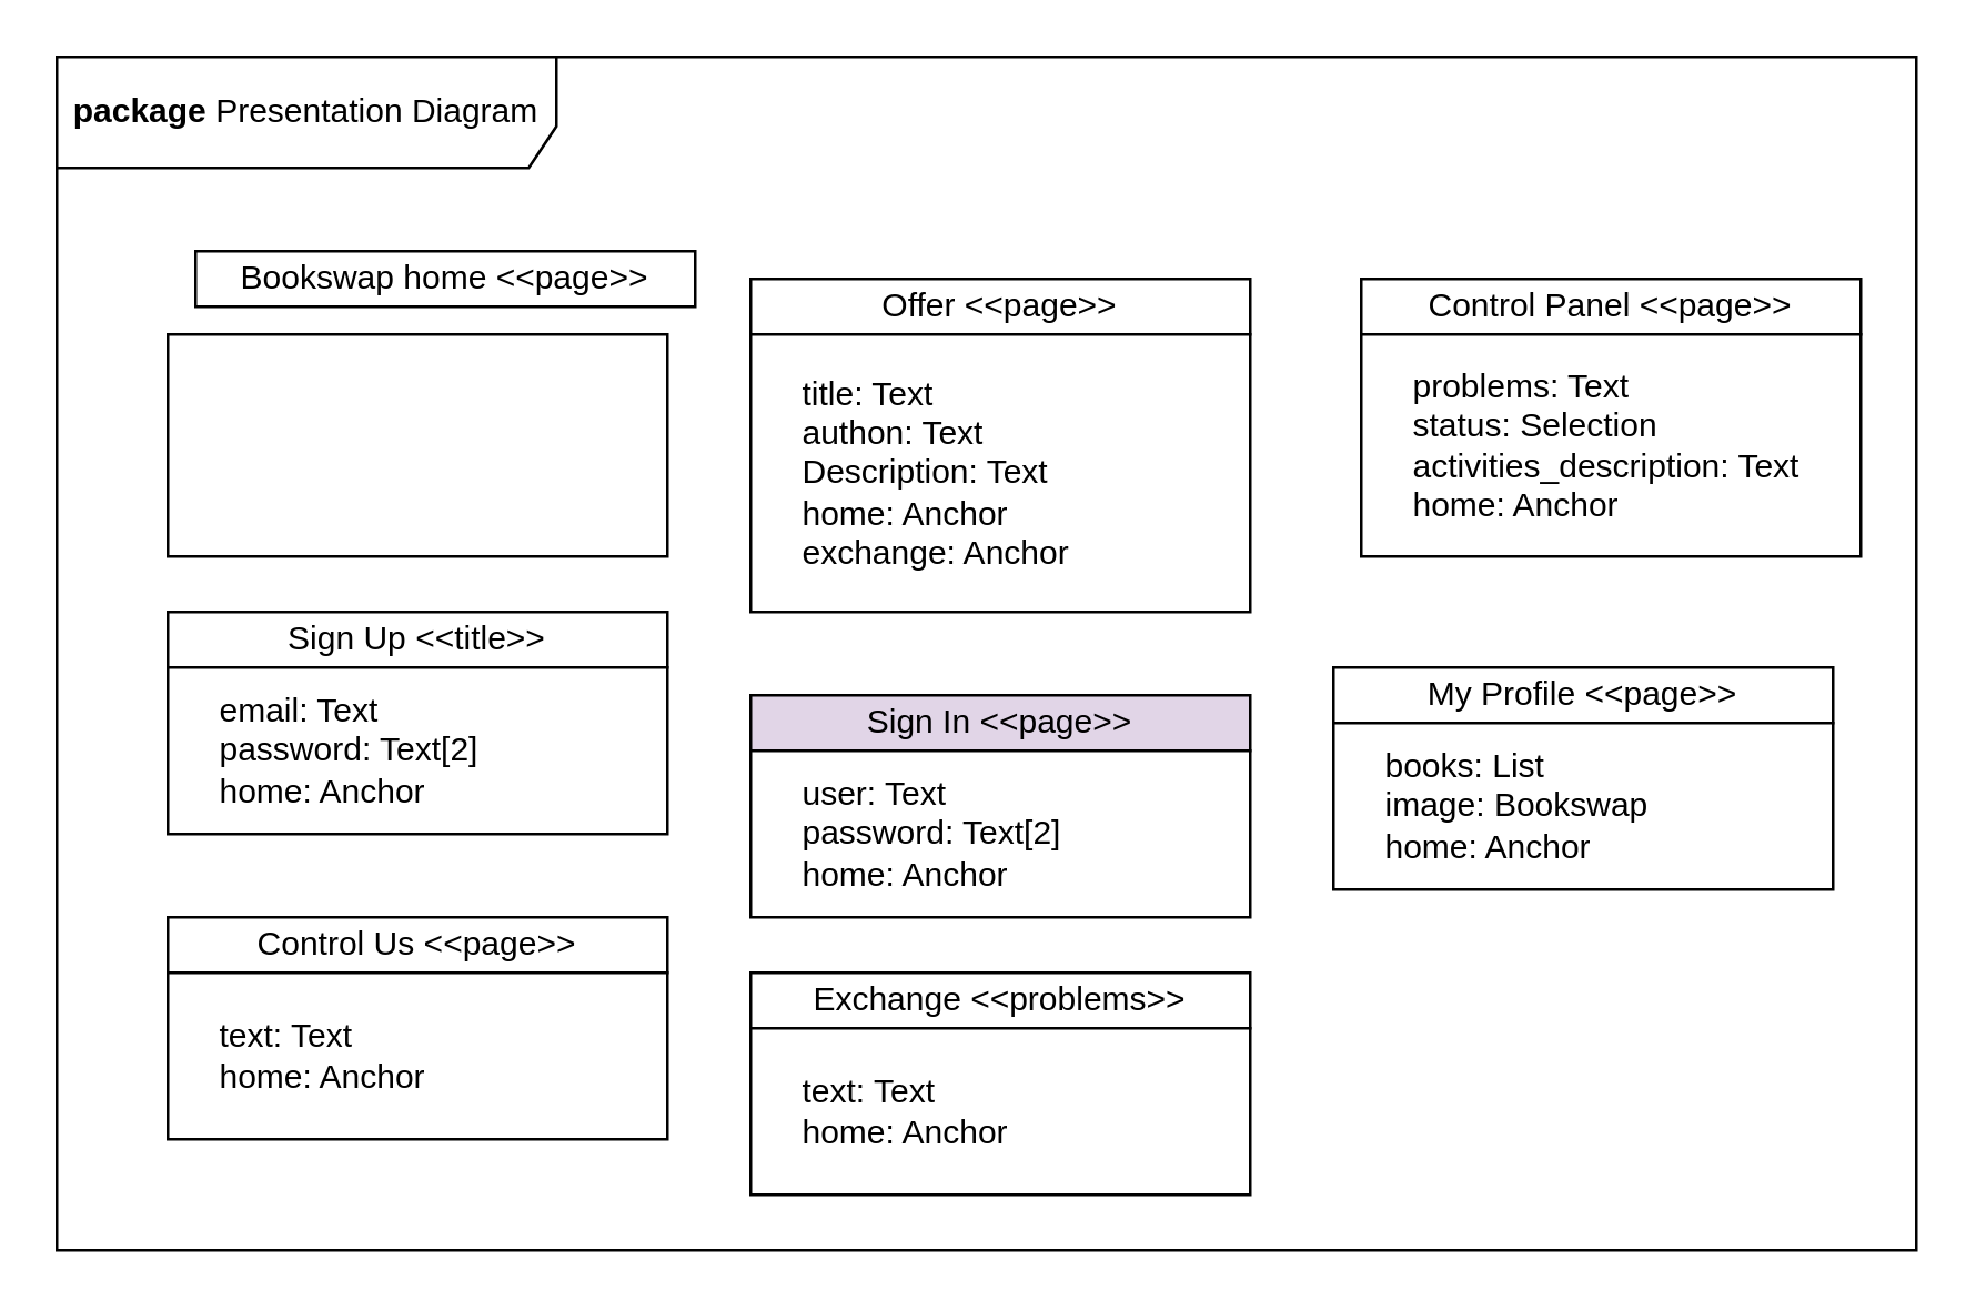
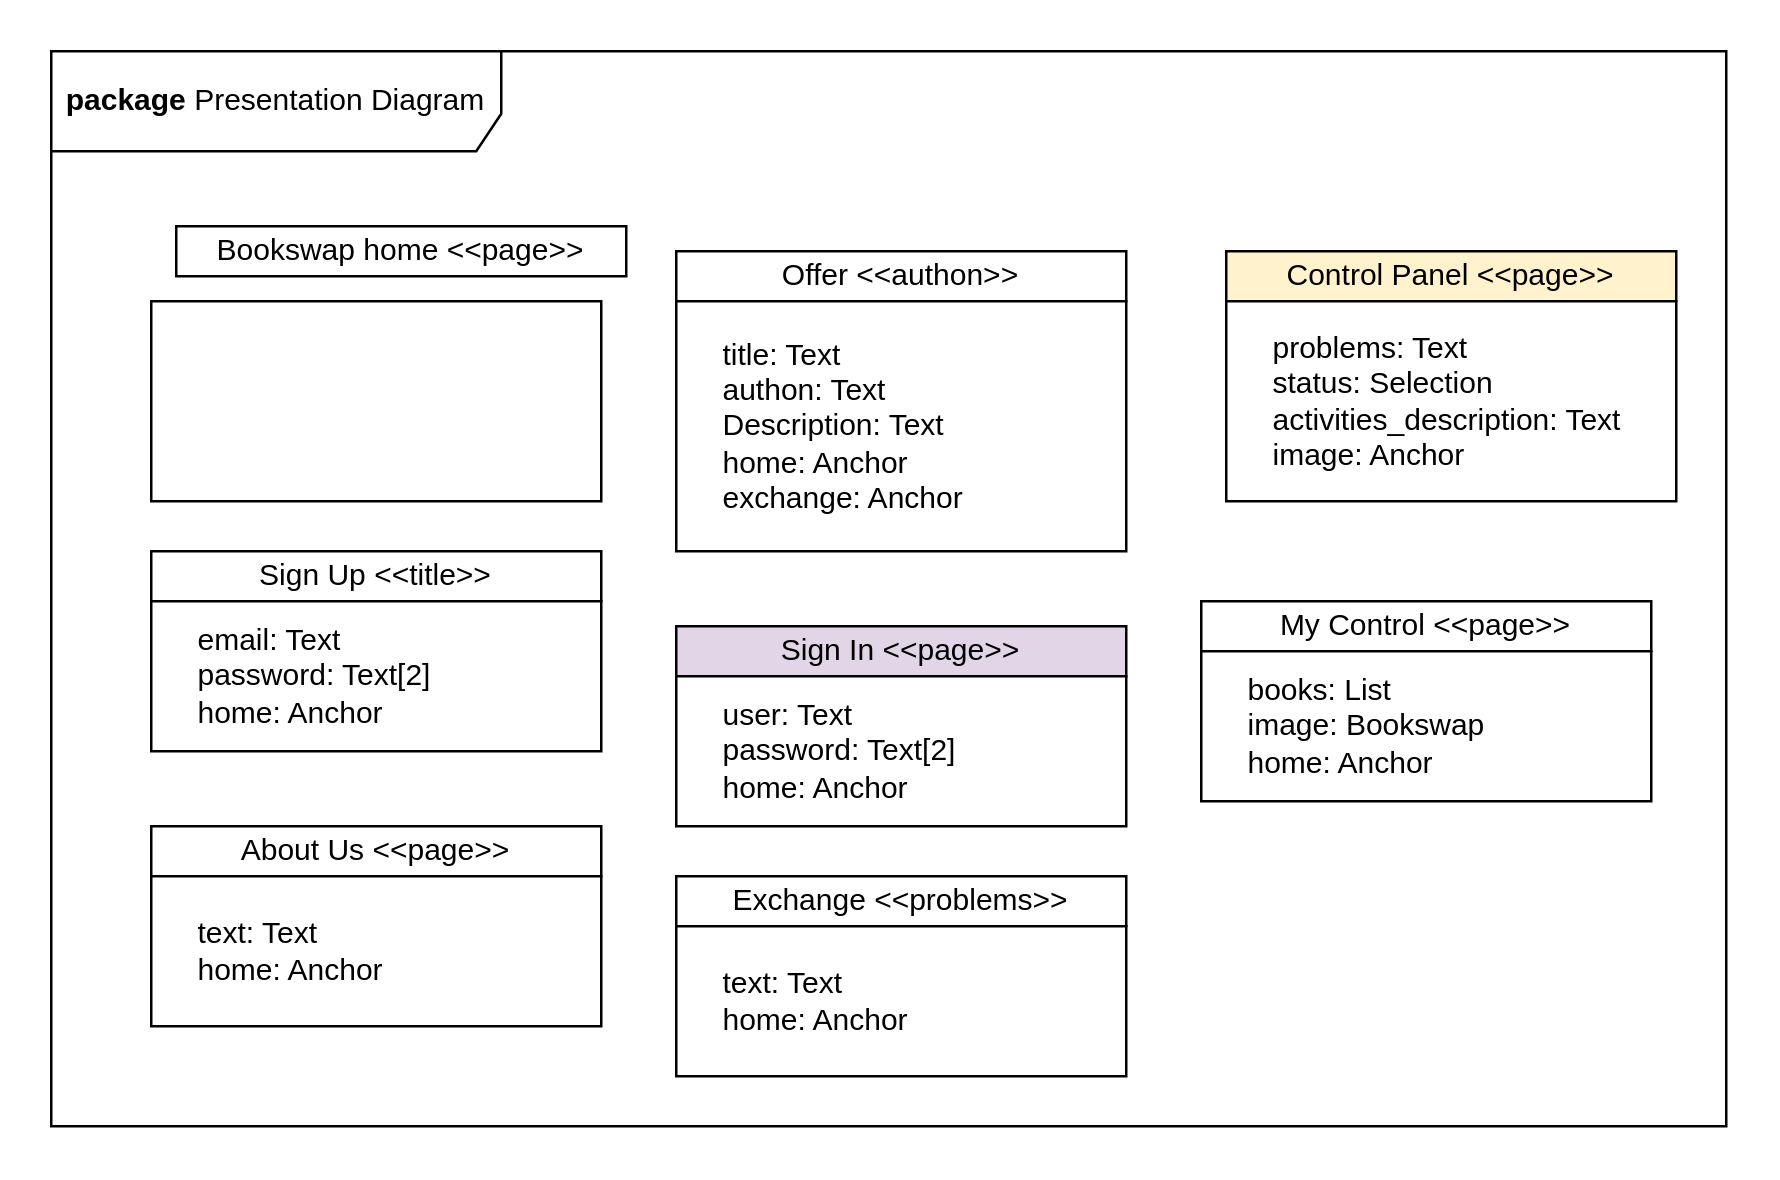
- <mxCell id="9" value="Offer &amp;lt;&amp;lt;page&amp;gt;&amp;gt;" style="rounded=0;whiteSpace=wrap;html=1;" parent="8" vertex="1"><mxGeometry width="180" height="20" as="geometry" /></mxCell>
+ <mxCell id="9" value="Offer &amp;lt;&amp;lt;authon&amp;gt;&amp;gt;" style="rounded=0;whiteSpace=wrap;html=1;" parent="8" vertex="1"><mxGeometry width="180" height="20" as="geometry" /></mxCell>
- <mxCell id="15" value="Control Panel &amp;lt;&amp;lt;page&amp;gt;&amp;gt;" style="rounded=0;whiteSpace=wrap;html=1;" parent="2" vertex="1"><mxGeometry x="470" y="80" width="180" height="20" as="geometry" /></mxCell>
+ <mxCell id="15" value="Control Panel &amp;lt;&amp;lt;page&amp;gt;&amp;gt;" style="rounded=0;whiteSpace=wrap;html=1;fillColor=#fff2cc;" parent="2" vertex="1"><mxGeometry x="470" y="80" width="180" height="20" as="geometry" /></mxCell>
- <mxCell id="17" value="problems: Text&lt;div&gt;status: Selection&lt;/div&gt;&lt;div&gt;activities_description: Text&lt;/div&gt;&lt;div&gt;home: Anchor&lt;/div&gt;" style="text;html=1;align=left;verticalAlign=middle;whiteSpace=wrap;rounded=0;" parent="2" vertex="1"><mxGeometry x="487" y="90" width="146" height="100" as="geometry" /></mxCell>
+ <mxCell id="17" value="problems: Text&lt;div&gt;status: Selection&lt;/div&gt;&lt;div&gt;activities_description: Text&lt;/div&gt;&lt;div&gt;image: Anchor&lt;/div&gt;" style="text;html=1;align=left;verticalAlign=middle;whiteSpace=wrap;rounded=0;" parent="2" vertex="1"><mxGeometry x="487" y="90" width="146" height="100" as="geometry" /></mxCell>
- <mxCell id="21" value="My Profile &amp;lt;&amp;lt;page&amp;gt;&amp;gt;" style="rounded=0;whiteSpace=wrap;html=1;" vertex="1" parent="2"><mxGeometry x="460" y="220" width="180" height="20" as="geometry" /></mxCell>
+ <mxCell id="21" value="My Control &amp;lt;&amp;lt;page&amp;gt;&amp;gt;" style="rounded=0;whiteSpace=wrap;html=1;" vertex="1" parent="2"><mxGeometry x="460" y="220" width="180" height="20" as="geometry" /></mxCell>
- <mxCell id="18" value="Control Us &amp;lt;&amp;lt;page&amp;gt;&amp;gt;" style="rounded=0;whiteSpace=wrap;html=1;" vertex="1" parent="2"><mxGeometry x="40" y="310" width="180" height="20" as="geometry" /></mxCell>
+ <mxCell id="18" value="About Us &amp;lt;&amp;lt;page&amp;gt;&amp;gt;" style="rounded=0;whiteSpace=wrap;html=1;" vertex="1" parent="2"><mxGeometry x="40" y="310" width="180" height="20" as="geometry" /></mxCell>
